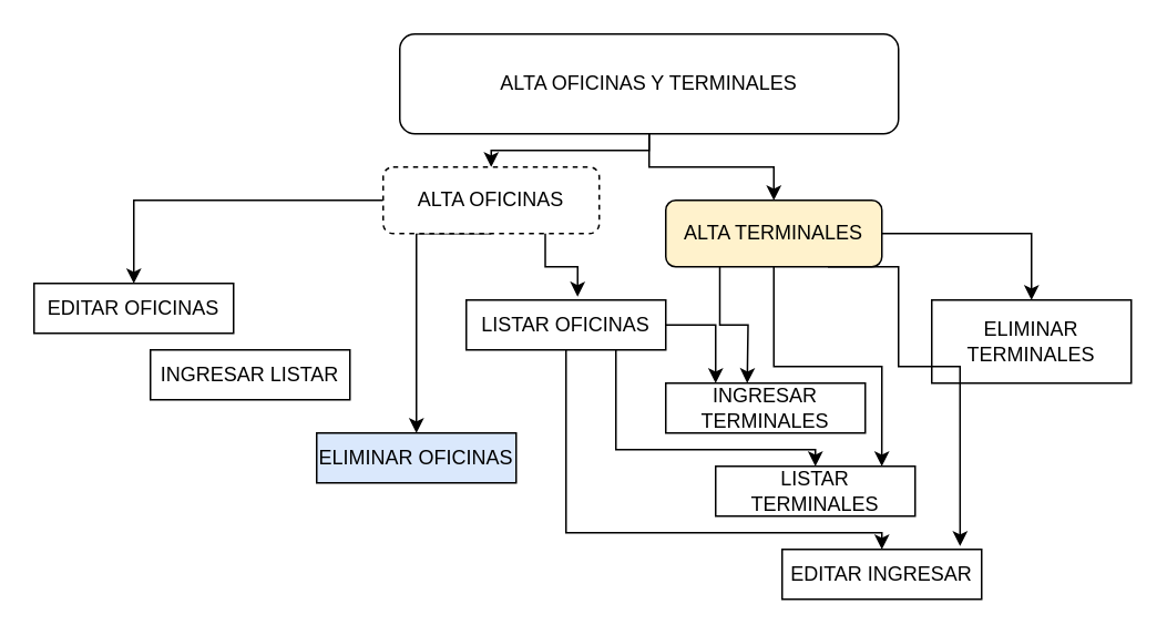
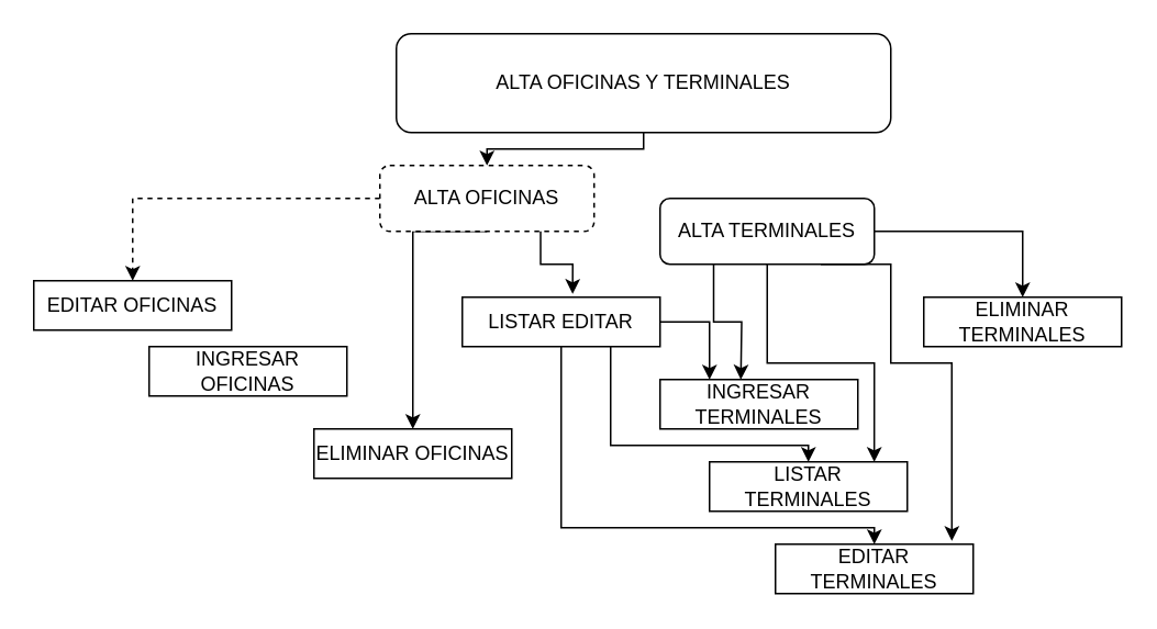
- <mxCell id="3" style="edgeStyle=orthogonalEdgeStyle;rounded=0;orthogonalLoop=1;jettySize=auto;html=1;exitX=0.5;exitY=1;exitDx=0;exitDy=0;entryX=0.5;entryY=0;entryDx=0;entryDy=0;" edge="1" parent="1" source="4" target="9"><mxGeometry relative="1" as="geometry" /></mxCell>
- <mxCell id="5" style="edgeStyle=orthogonalEdgeStyle;rounded=0;orthogonalLoop=1;jettySize=auto;html=1;exitX=0;exitY=0.5;exitDx=0;exitDy=0;entryX=0.5;entryY=0;entryDx=0;entryDy=0;" edge="1" parent="1" source="7" target="15"><mxGeometry relative="1" as="geometry" /></mxCell>
+ <mxCell id="5" style="edgeStyle=orthogonalEdgeStyle;rounded=0;orthogonalLoop=1;jettySize=auto;html=1;exitX=0;exitY=0.5;exitDx=0;exitDy=0;entryX=0.5;entryY=0;entryDx=0;entryDy=0;dashed=1;" edge="1" parent="1" source="7" target="15"><mxGeometry relative="1" as="geometry" /></mxCell>
- <mxCell id="9" value="ALTA TERMINALES" style="rounded=1;whiteSpace=wrap;html=1;fillColor=#fff2cc;" vertex="1" parent="1"><mxGeometry x="400" y="120" width="130" height="40" as="geometry" /></mxCell>
+ <mxCell id="9" value="ALTA TERMINALES" style="rounded=1;whiteSpace=wrap;html=1;" vertex="1" parent="1"><mxGeometry x="400" y="120" width="130" height="40" as="geometry" /></mxCell>
- <mxCell id="13" value="LISTAR OFICINAS" style="rounded=0;whiteSpace=wrap;html=1;" vertex="1" parent="1"><mxGeometry x="280" y="180" width="120" height="30" as="geometry" /></mxCell>
+ <mxCell id="13" value="LISTAR EDITAR" style="rounded=0;whiteSpace=wrap;html=1;" vertex="1" parent="1"><mxGeometry x="280" y="180" width="120" height="30" as="geometry" /></mxCell>
- <mxCell id="20" value="ELIMINAR TERMINALES" style="rounded=0;whiteSpace=wrap;html=1;" vertex="1" parent="1"><mxGeometry x="560" y="180" width="120" height="50" as="geometry" /></mxCell>
+ <mxCell id="20" value="ELIMINAR TERMINALES" style="rounded=0;whiteSpace=wrap;html=1;" vertex="1" parent="1"><mxGeometry x="560" y="180" width="120" height="30" as="geometry" /></mxCell>
- <mxCell id="17" value="INGRESAR LISTAR" style="rounded=0;whiteSpace=wrap;html=1;" vertex="1" parent="1"><mxGeometry x="90" y="210" width="120" height="30" as="geometry" /></mxCell>
+ <mxCell id="17" value="INGRESAR OFICINAS" style="rounded=0;whiteSpace=wrap;html=1;" vertex="1" parent="1"><mxGeometry x="90" y="210" width="120" height="30" as="geometry" /></mxCell>
- <mxCell id="18" value="ELIMINAR OFICINAS" style="rounded=0;whiteSpace=wrap;html=1;fillColor=#dae8fc;" vertex="1" parent="1"><mxGeometry x="190" y="260" width="120" height="30" as="geometry" /></mxCell>
+ <mxCell id="18" value="ELIMINAR OFICINAS" style="rounded=0;whiteSpace=wrap;html=1;" vertex="1" parent="1"><mxGeometry x="190" y="260" width="120" height="30" as="geometry" /></mxCell>
- <mxCell id="16" value="EDITAR INGRESAR" style="rounded=0;whiteSpace=wrap;html=1;" vertex="1" parent="1"><mxGeometry x="470" y="330" width="120" height="30" as="geometry" /></mxCell>
+ <mxCell id="16" value="EDITAR TERMINALES" style="rounded=0;whiteSpace=wrap;html=1;" vertex="1" parent="1"><mxGeometry x="470" y="330" width="120" height="30" as="geometry" /></mxCell>
